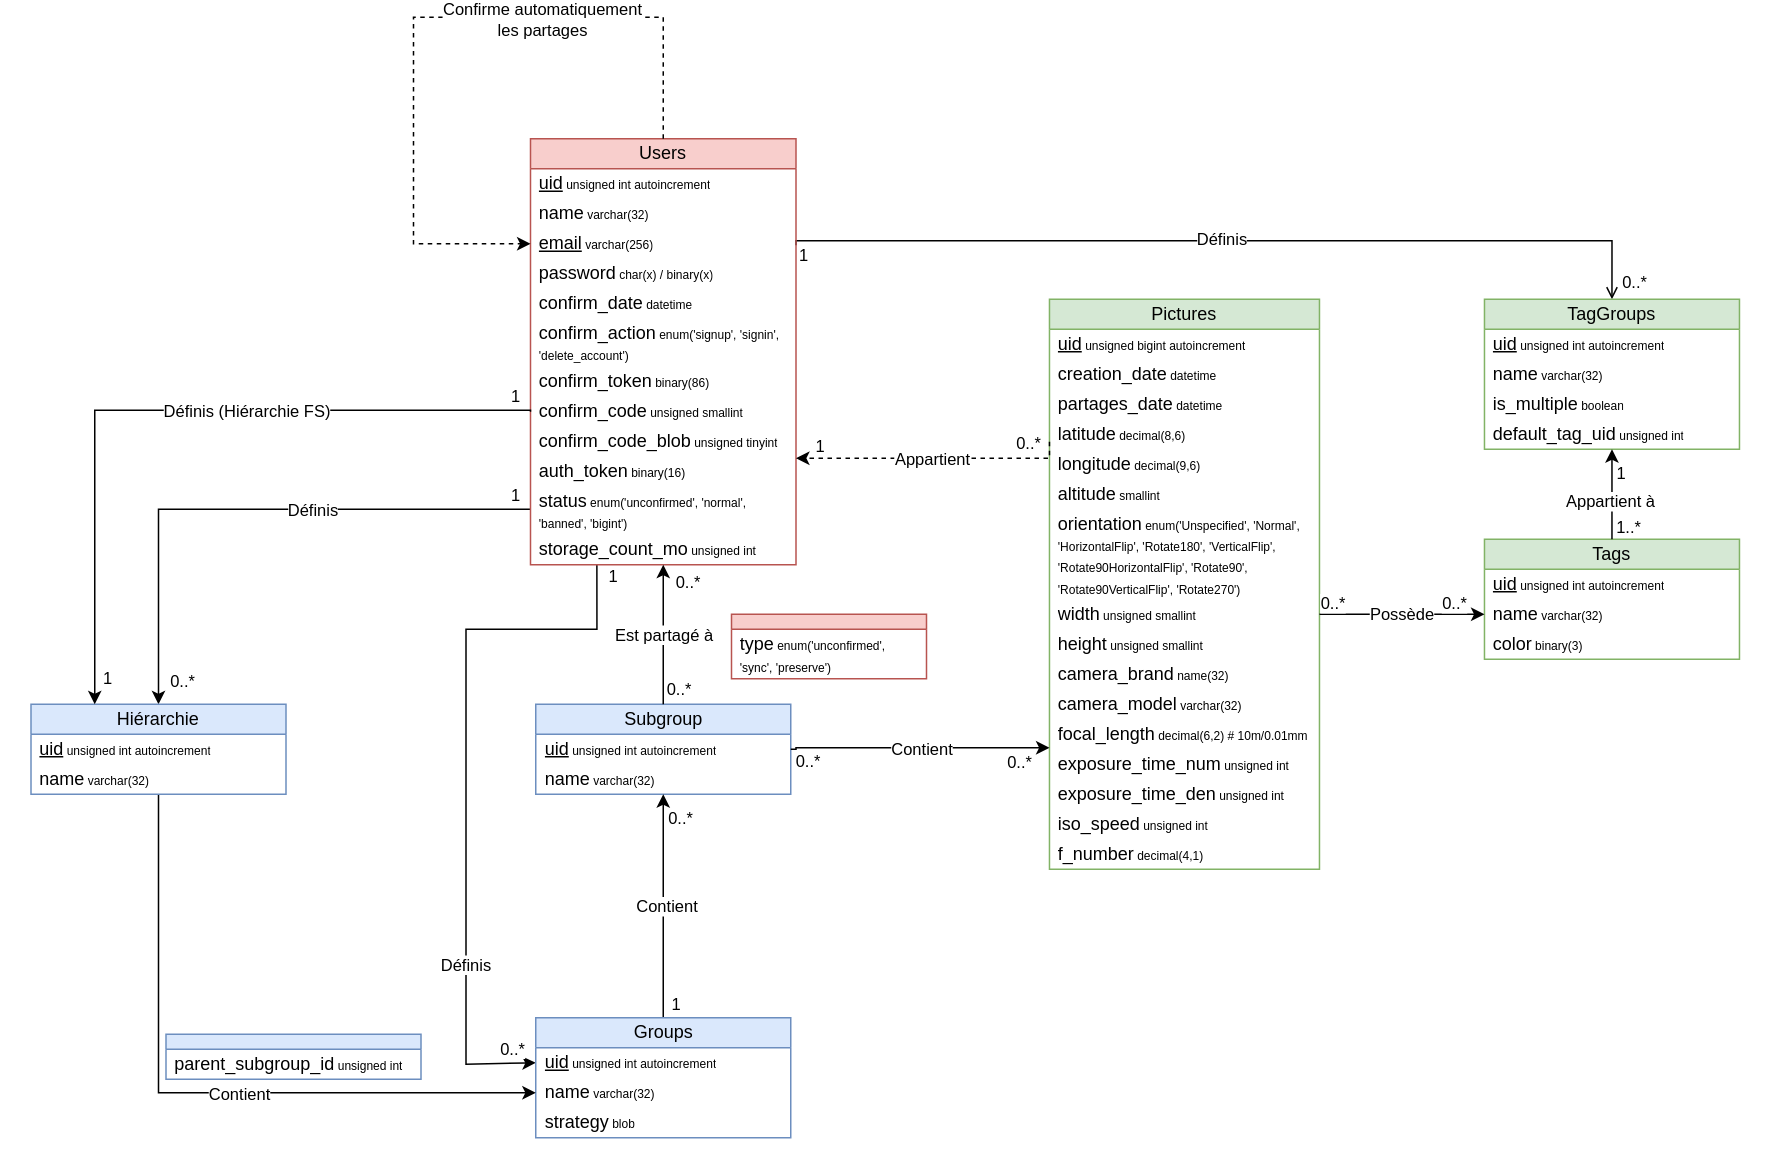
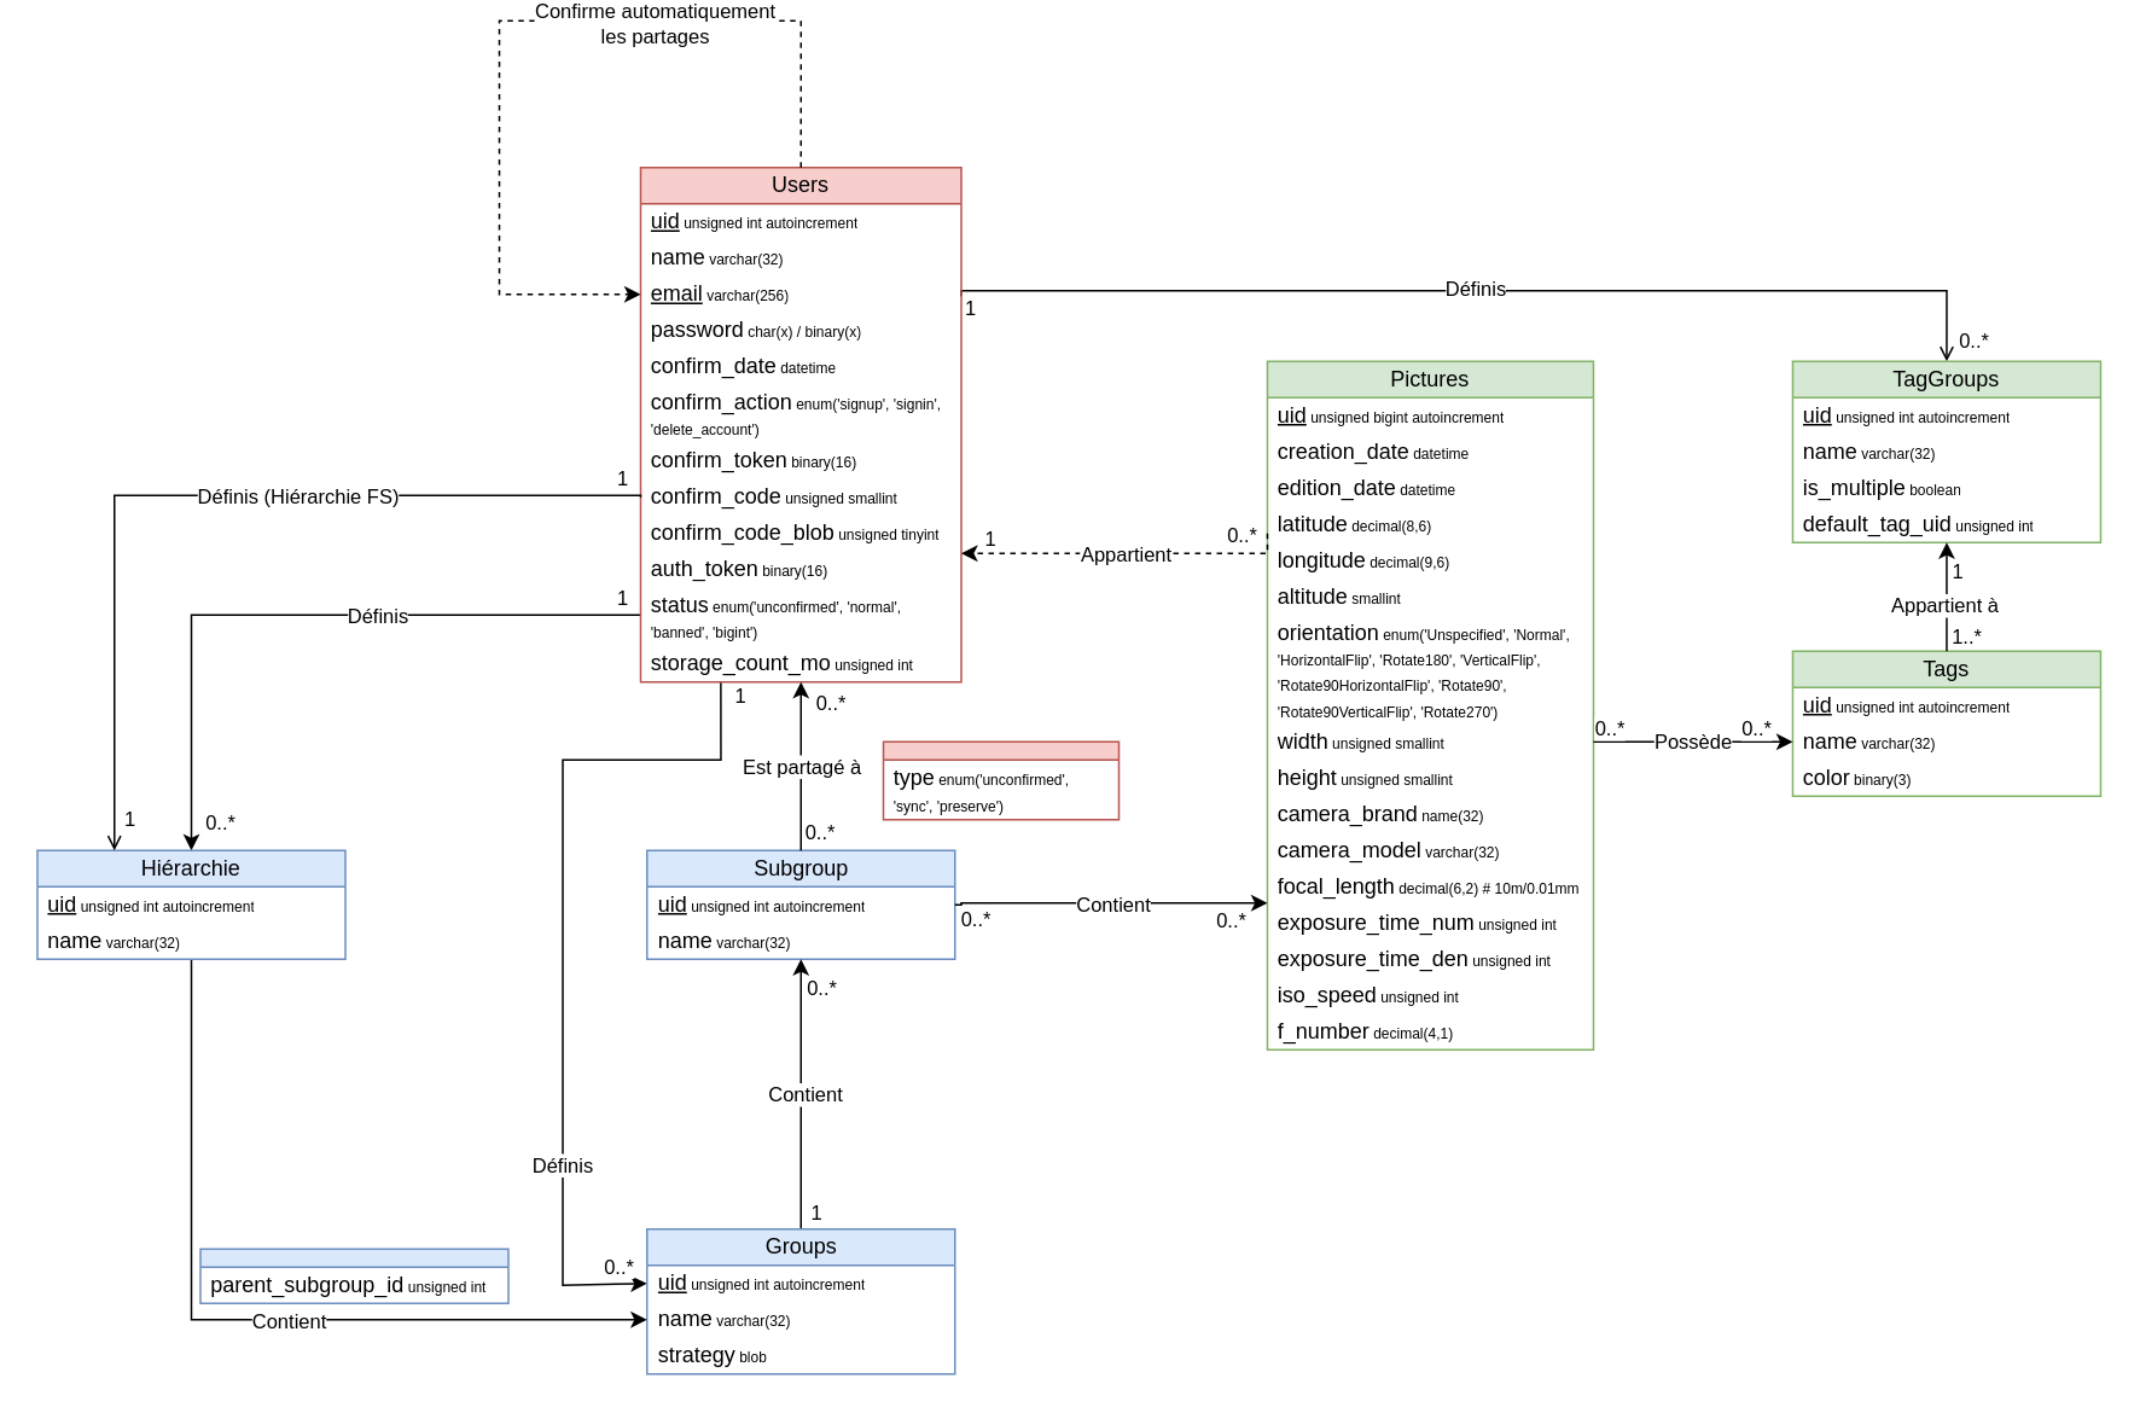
- <mxCell id="24" value="confirm_token&lt;font style=&quot;font-size: 8px;&quot;&gt;&amp;nbsp;binary(86)&lt;/font&gt;" style="text;strokeColor=none;fillColor=none;align=left;verticalAlign=middle;spacingLeft=4;spacingRight=4;overflow=hidden;points=[[0,0.5],[1,0.5]];portConstraint=eastwest;rotatable=0;whiteSpace=wrap;html=1;connectable=0;" parent="17" vertex="1"><mxGeometry y="152" width="177" height="20" as="geometry" /></mxCell>
+ <mxCell id="24" value="confirm_token&lt;font style=&quot;font-size: 8px;&quot;&gt;&amp;nbsp;binary(16)&lt;/font&gt;" style="text;strokeColor=none;fillColor=none;align=left;verticalAlign=middle;spacingLeft=4;spacingRight=4;overflow=hidden;points=[[0,0.5],[1,0.5]];portConstraint=eastwest;rotatable=0;whiteSpace=wrap;html=1;connectable=0;" parent="17" vertex="1"><mxGeometry y="152" width="177" height="20" as="geometry" /></mxCell>
- <mxCell id="35" value="partages_date&lt;font style=&quot;font-size: 8px;&quot;&gt;&amp;nbsp;datetime&lt;/font&gt;" style="text;strokeColor=none;fillColor=none;align=left;verticalAlign=middle;spacingLeft=4;spacingRight=4;overflow=hidden;points=[[0,0.5],[1,0.5]];portConstraint=eastwest;rotatable=0;whiteSpace=wrap;html=1;fontStyle=0;connectable=0;" parent="32" vertex="1"><mxGeometry y="60" width="180" height="20" as="geometry" /></mxCell>
+ <mxCell id="35" value="edition_date&lt;font style=&quot;font-size: 8px;&quot;&gt;&amp;nbsp;datetime&lt;/font&gt;" style="text;strokeColor=none;fillColor=none;align=left;verticalAlign=middle;spacingLeft=4;spacingRight=4;overflow=hidden;points=[[0,0.5],[1,0.5]];portConstraint=eastwest;rotatable=0;whiteSpace=wrap;html=1;fontStyle=0;connectable=0;" parent="32" vertex="1"><mxGeometry y="60" width="180" height="20" as="geometry" /></mxCell>
- <mxCell id="76" style="edgeStyle=orthogonalEdgeStyle;rounded=0;orthogonalLoop=1;jettySize=auto;html=1;entryX=0.25;entryY=0;entryDx=0;entryDy=0;exitX=0;exitY=0.5;exitDx=0;exitDy=0;" parent="1" source="25" target="73" edge="1"><mxGeometry relative="1" as="geometry"><Array as="points"><mxPoint x="63" y="201" /></Array><mxPoint x="330" y="244" as="sourcePoint" /></mxGeometry></mxCell>
+ <mxCell id="76" style="edgeStyle=orthogonalEdgeStyle;rounded=0;orthogonalLoop=1;jettySize=auto;html=1;entryX=0.25;entryY=0;entryDx=0;entryDy=0;exitX=0;exitY=0.5;exitDx=0;exitDy=0;endArrow=open;" parent="1" source="25" target="73" edge="1"><mxGeometry relative="1" as="geometry"><Array as="points"><mxPoint x="63" y="201" /></Array><mxPoint x="330" y="244" as="sourcePoint" /></mxGeometry></mxCell>
